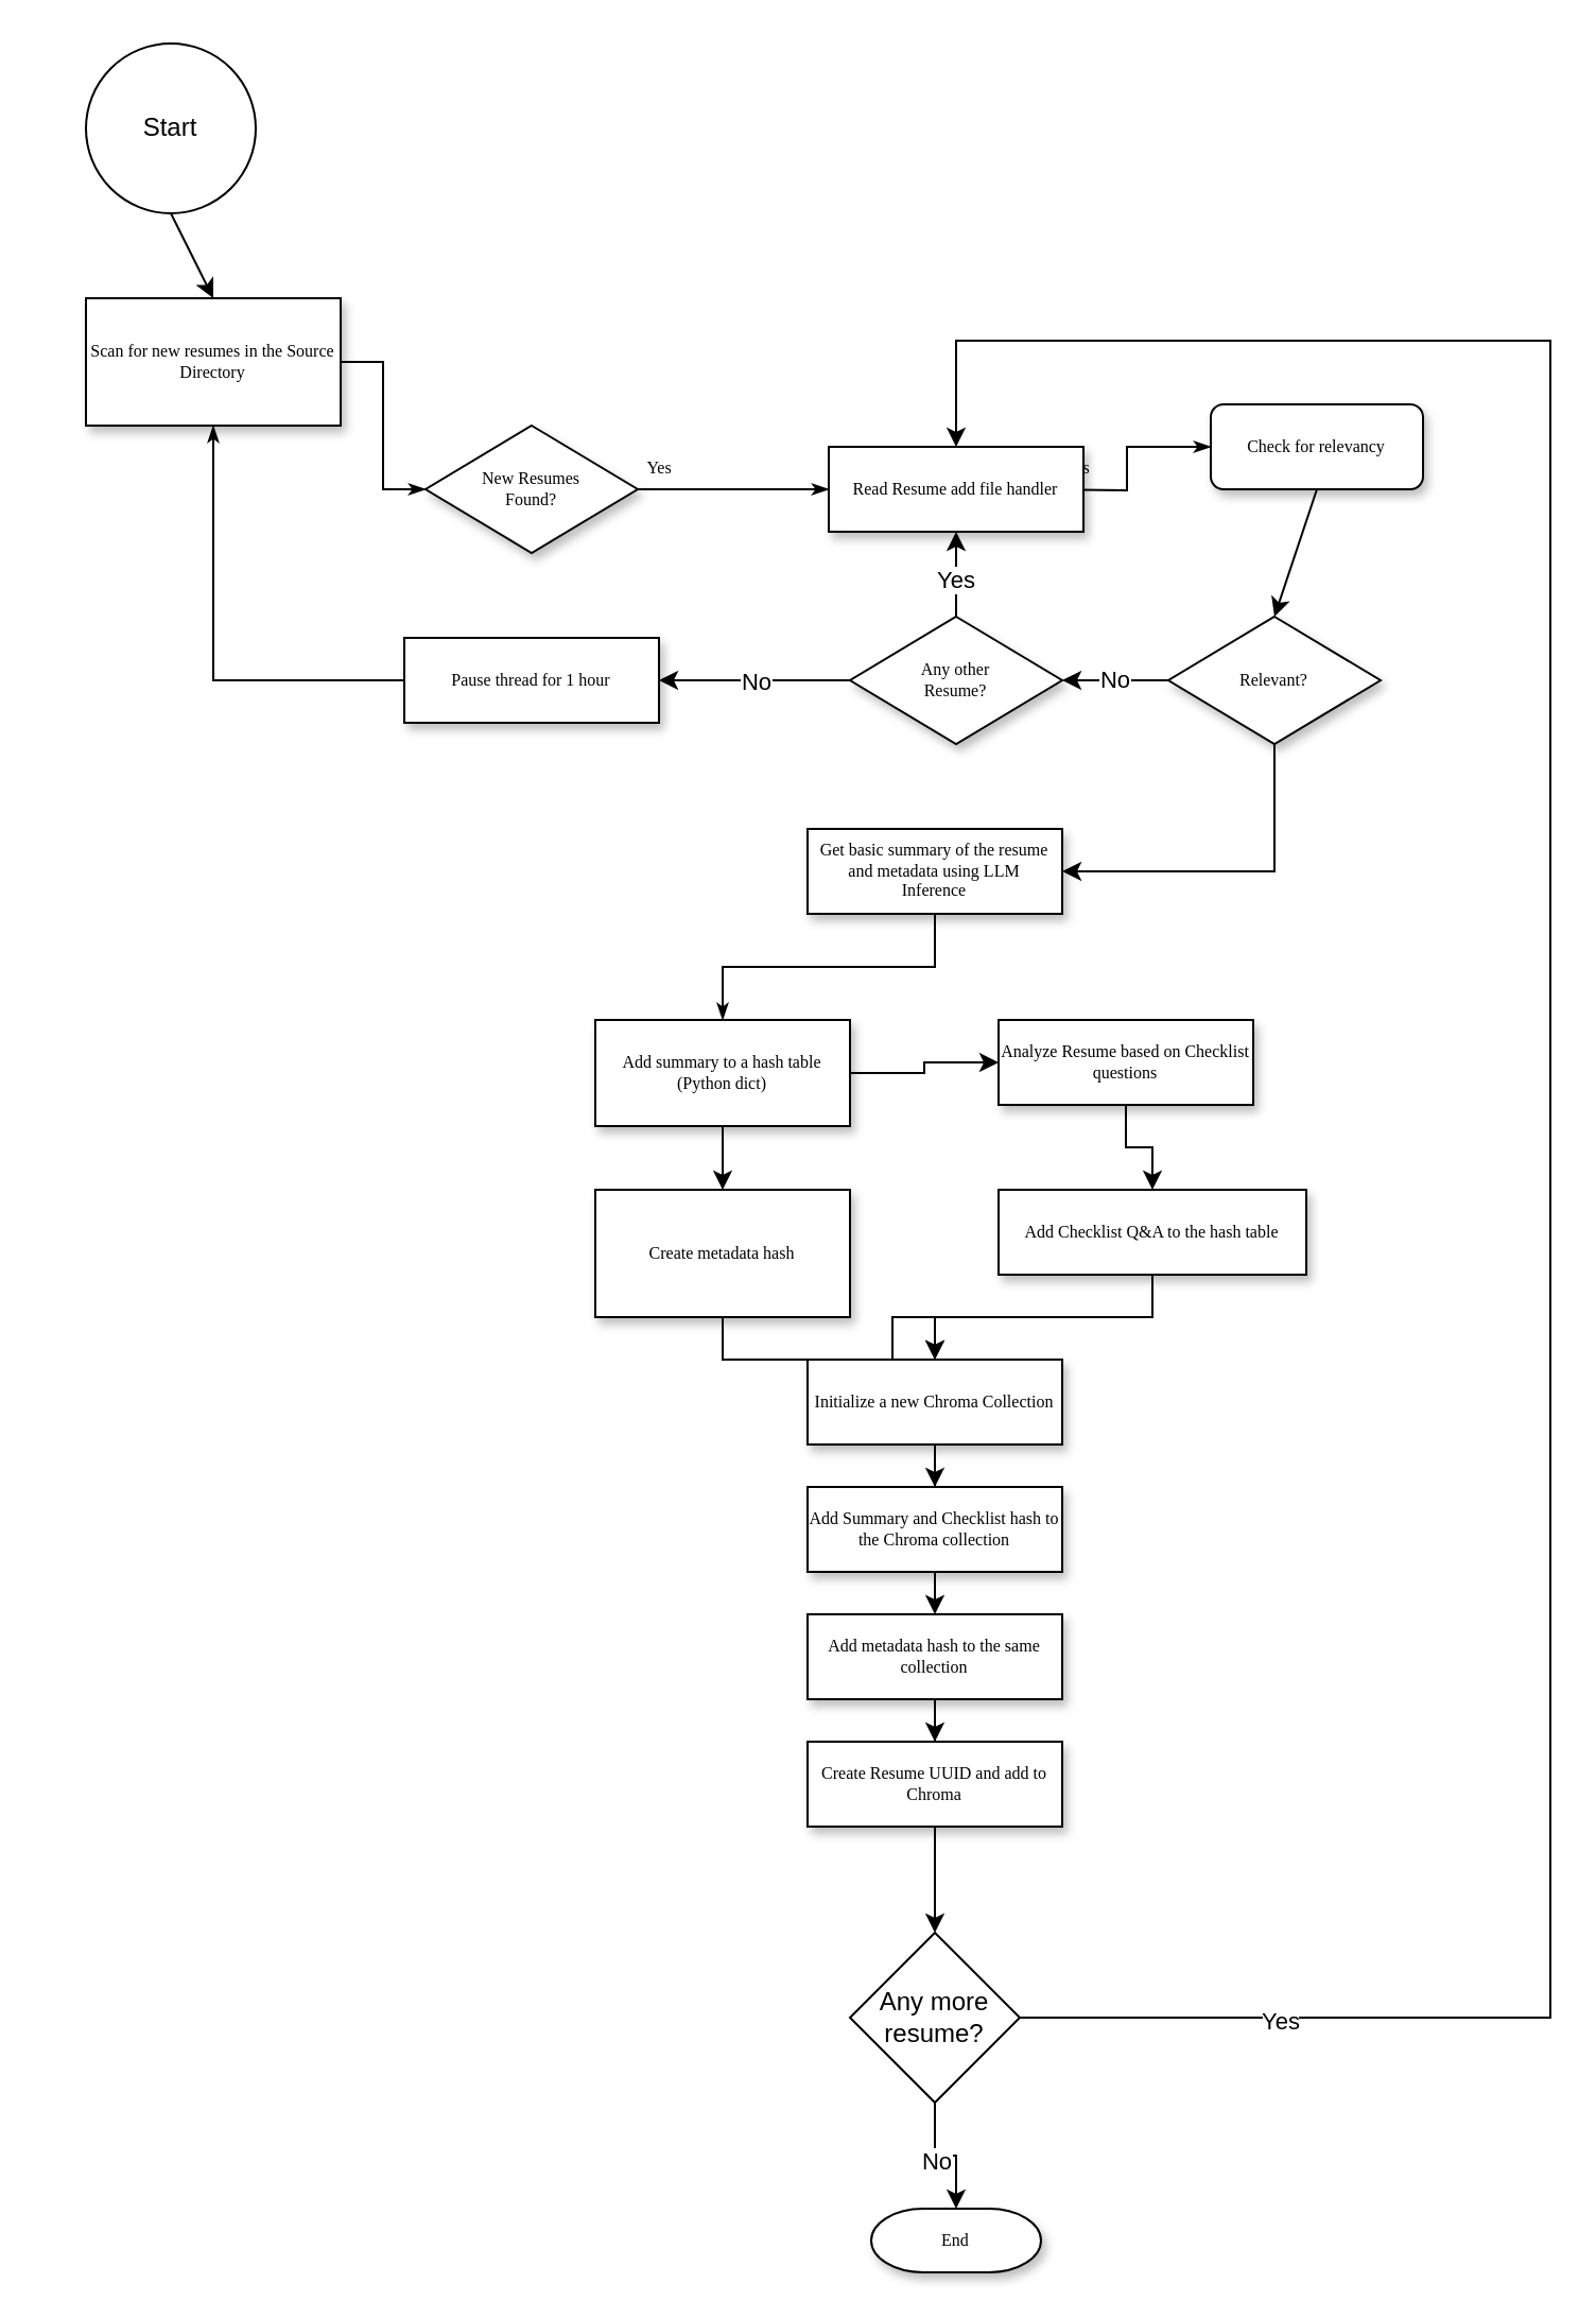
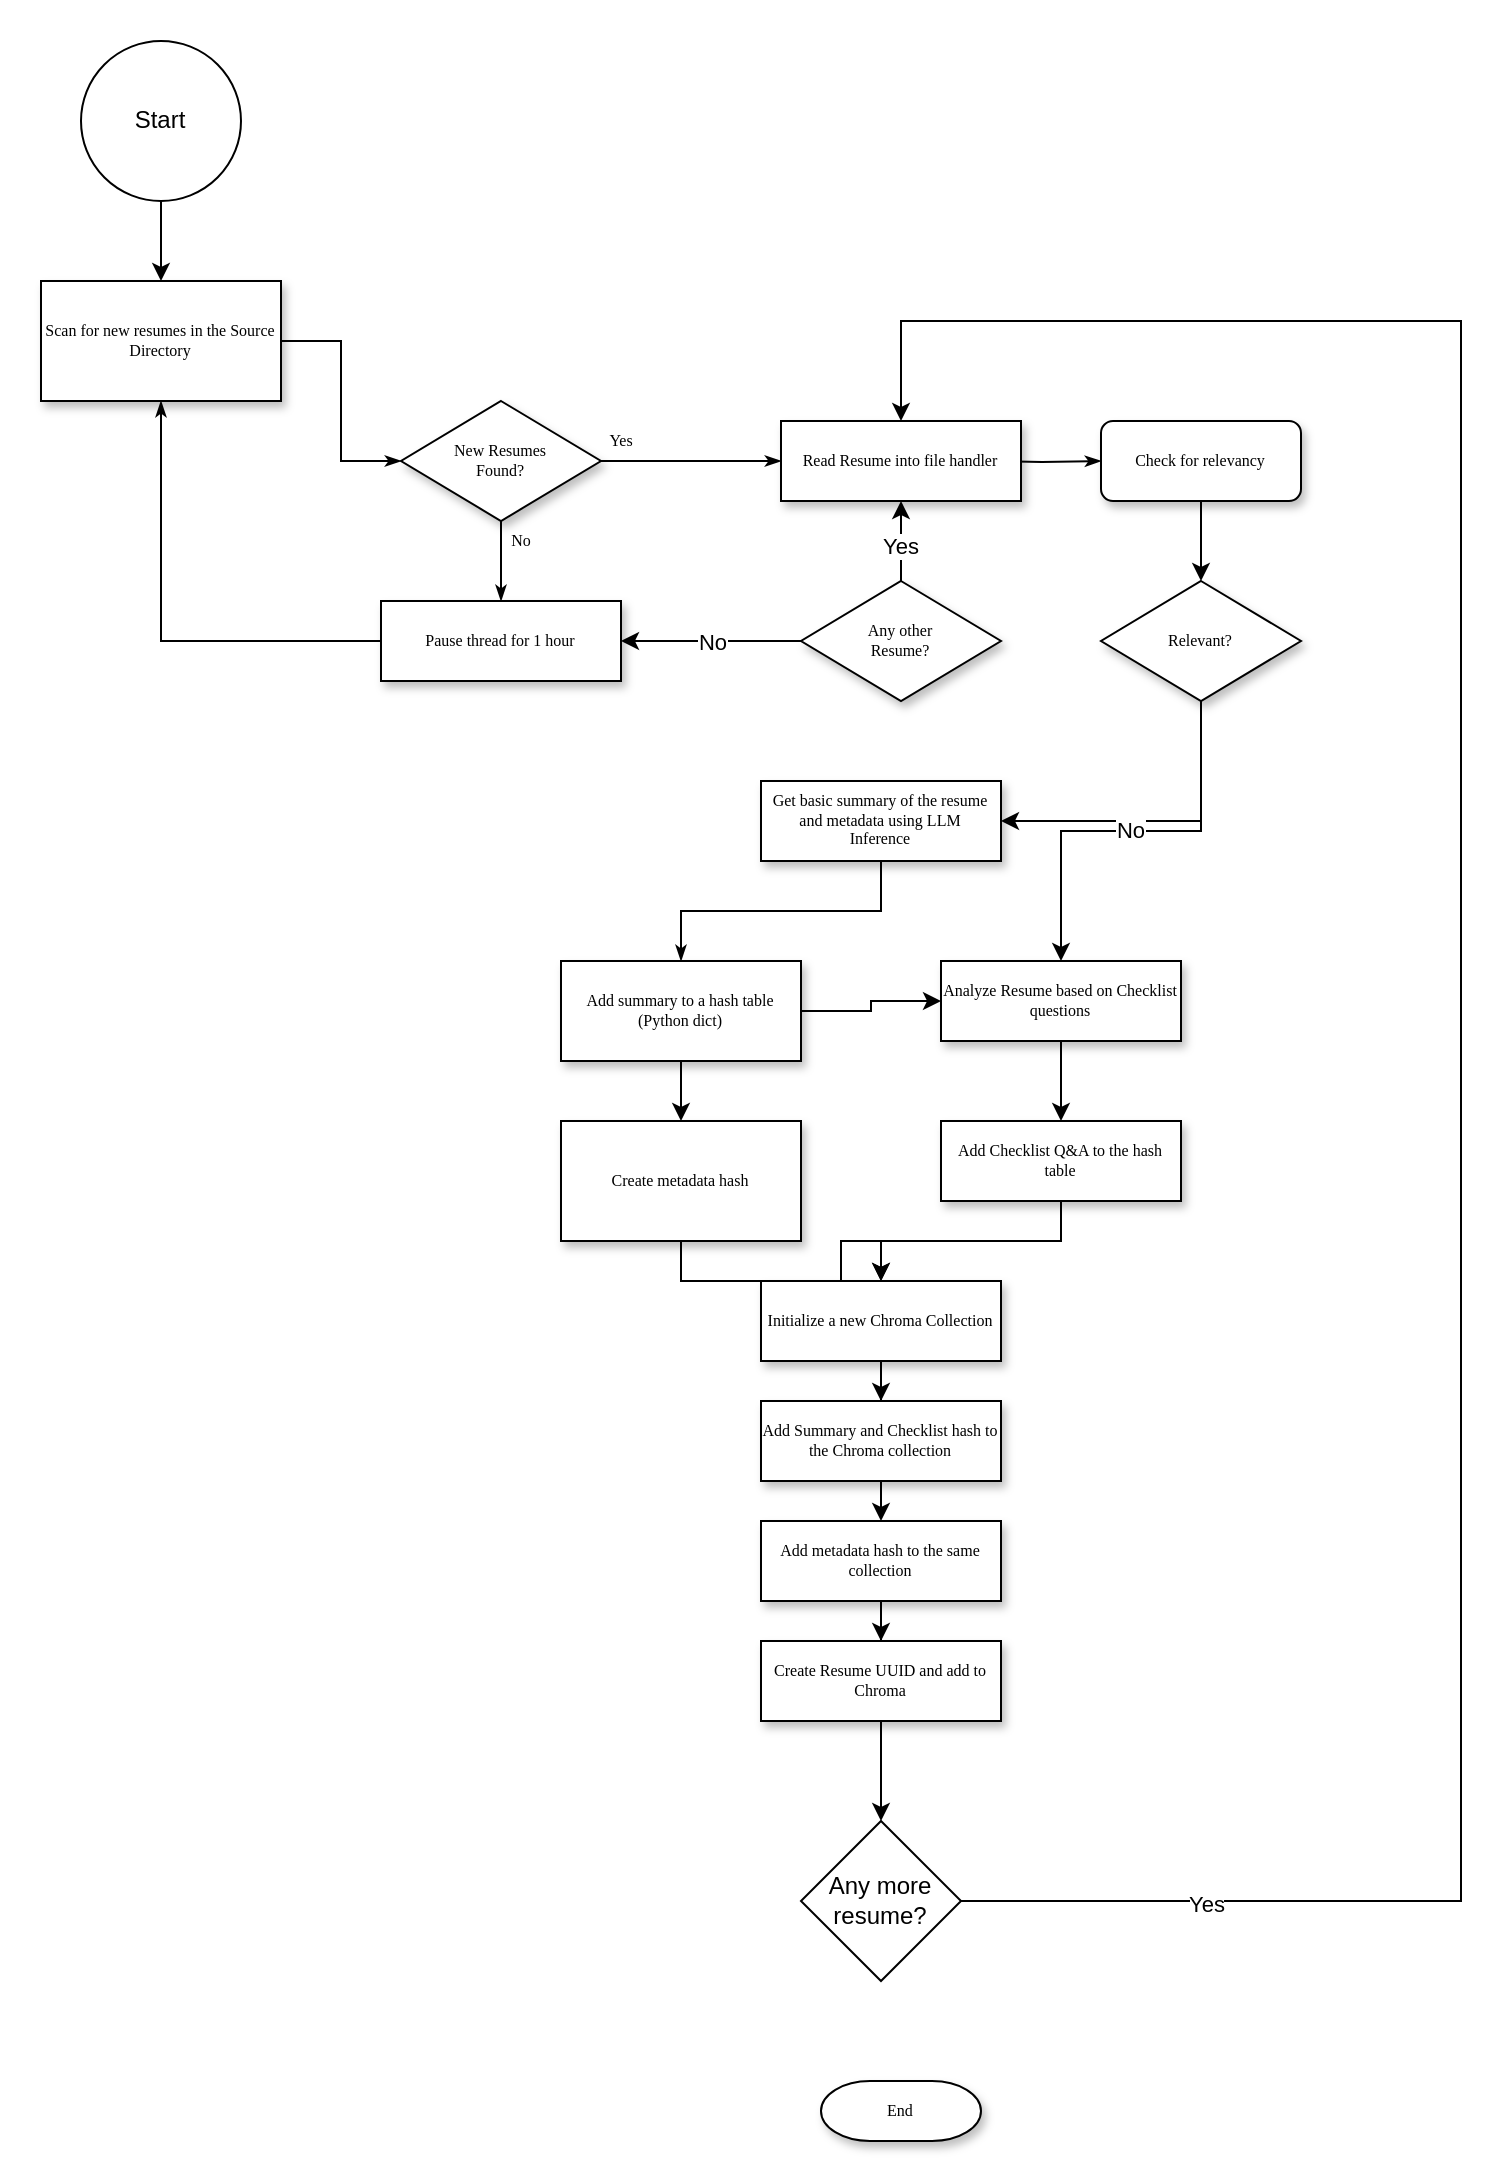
- <mxCell id="20" value="Scan for new resumes in the Source Directory" style="rounded=0;whiteSpace=wrap;html=1;shadow=1;labelBackgroundColor=none;strokeWidth=1;fontFamily=Verdana;fontSize=8;align=center;" vertex="1" parent="1"><mxGeometry x="40" y="140" width="120" height="60" as="geometry" /></mxCell>
+ <mxCell id="20" value="Scan for new resumes in the Source Directory" style="rounded=0;whiteSpace=wrap;html=1;shadow=1;labelBackgroundColor=none;strokeWidth=1;fontFamily=Verdana;fontSize=8;align=center;" vertex="1" parent="1"><mxGeometry x="20" y="140" width="120" height="60" as="geometry" /></mxCell>
- <mxCell id="6" value="Check for relevancy" style="rounded=1;whiteSpace=wrap;html=1;shadow=1;labelBackgroundColor=none;strokeWidth=1;fontFamily=Verdana;fontSize=8;align=center;" parent="1" vertex="1"><mxGeometry x="570" y="190" width="100" height="40" as="geometry" /></mxCell>
+ <mxCell id="6" value="Check for relevancy" style="rounded=1;whiteSpace=wrap;html=1;shadow=1;labelBackgroundColor=none;strokeWidth=1;fontFamily=Verdana;fontSize=8;align=center;" parent="1" vertex="1"><mxGeometry x="550" y="210" width="100" height="40" as="geometry" /></mxCell>
- <mxCell id="8" value="Read Resume add file handler" style="whiteSpace=wrap;html=1;rounded=0;shadow=1;labelBackgroundColor=none;strokeWidth=1;fontFamily=Verdana;fontSize=8;align=center;" parent="1" vertex="1"><mxGeometry x="390" y="210" width="120" height="40" as="geometry" /></mxCell>
+ <mxCell id="8" value="Read Resume into file handler" style="whiteSpace=wrap;html=1;rounded=0;shadow=1;labelBackgroundColor=none;strokeWidth=1;fontFamily=Verdana;fontSize=8;align=center;" parent="1" vertex="1"><mxGeometry x="390" y="210" width="120" height="40" as="geometry" /></mxCell>
+ <mxCell id="3" value="No" style="edgeStyle=orthogonalEdgeStyle;rounded=0;html=1;labelBackgroundColor=none;startSize=5;endArrow=classicThin;endFill=1;endSize=5;jettySize=auto;orthogonalLoop=1;strokeWidth=1;fontFamily=Verdana;fontSize=8" parent="1" source="4" target="7" edge="1"><mxGeometry x="-0.5" y="10" relative="1" as="geometry"><mxPoint as="offset" /></mxGeometry></mxCell>
- <mxCell id="27" value="No" style="edgeStyle=orthogonalEdgeStyle;rounded=0;orthogonalLoop=1;jettySize=auto;html=1;entryX=1;entryY=0.5;entryDx=0;entryDy=0;" edge="1" parent="1" source="25" target="30"><mxGeometry relative="1" as="geometry" /></mxCell>
+ <mxCell id="27" value="No" style="edgeStyle=orthogonalEdgeStyle;rounded=0;orthogonalLoop=1;jettySize=auto;html=1;" edge="1" parent="1" source="25" target="15"><mxGeometry relative="1" as="geometry" /></mxCell>
- <mxCell id="34" value="Add Checklist Q&amp;amp;A to the hash table" style="whiteSpace=wrap;html=1;rounded=0;shadow=1;labelBackgroundColor=none;strokeWidth=1;fontFamily=Verdana;fontSize=8;align=center;" vertex="1" parent="1"><mxGeometry x="470" y="560" width="145" height="40" as="geometry" /></mxCell>
+ <mxCell id="34" value="Add Checklist Q&amp;amp;A to the hash table" style="whiteSpace=wrap;html=1;rounded=0;shadow=1;labelBackgroundColor=none;strokeWidth=1;fontFamily=Verdana;fontSize=8;align=center;" vertex="1" parent="1"><mxGeometry x="470" y="560" width="120" height="40" as="geometry" /></mxCell>
- <mxCell id="45" value="" style="edgeStyle=orthogonalEdgeStyle;rounded=0;orthogonalLoop=1;jettySize=auto;html=1;" edge="1" parent="1" source="47" target="18"><mxGeometry relative="1" as="geometry" /></mxCell>
- <mxCell id="46" value="No" style="edgeLabel;html=1;align=center;verticalAlign=middle;resizable=0;points=[];" vertex="1" connectable="0" parent="45"><mxGeometry x="-0.174" y="-2" relative="1" as="geometry"><mxPoint as="offset" /></mxGeometry></mxCell>
